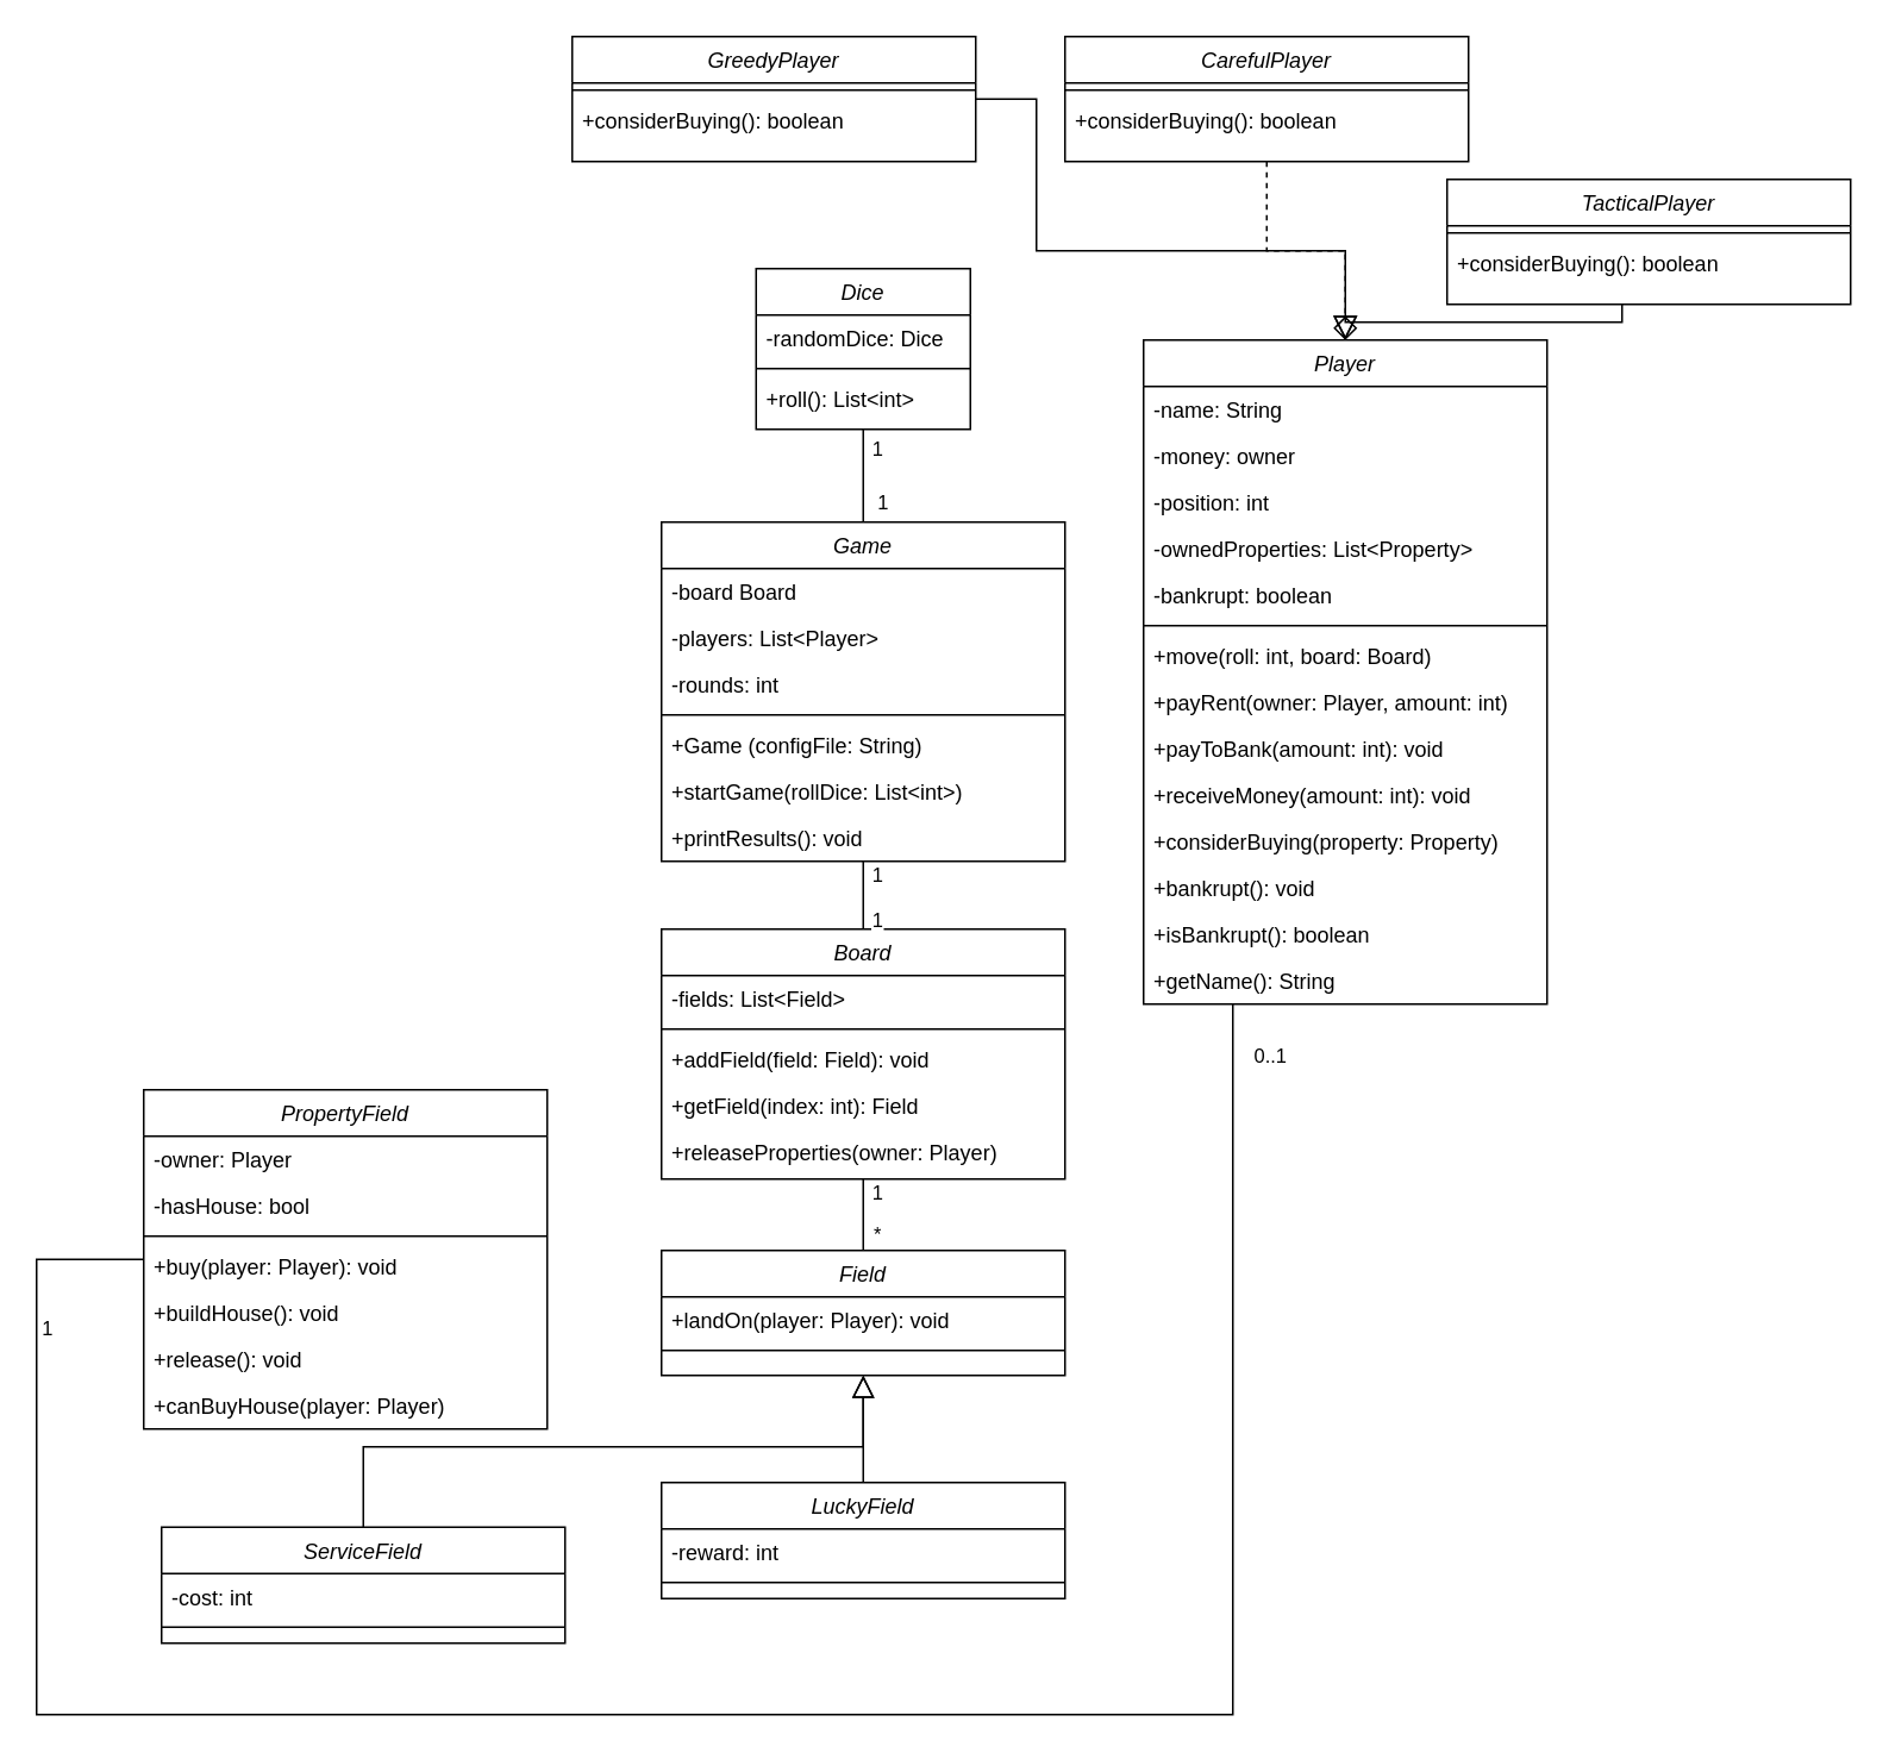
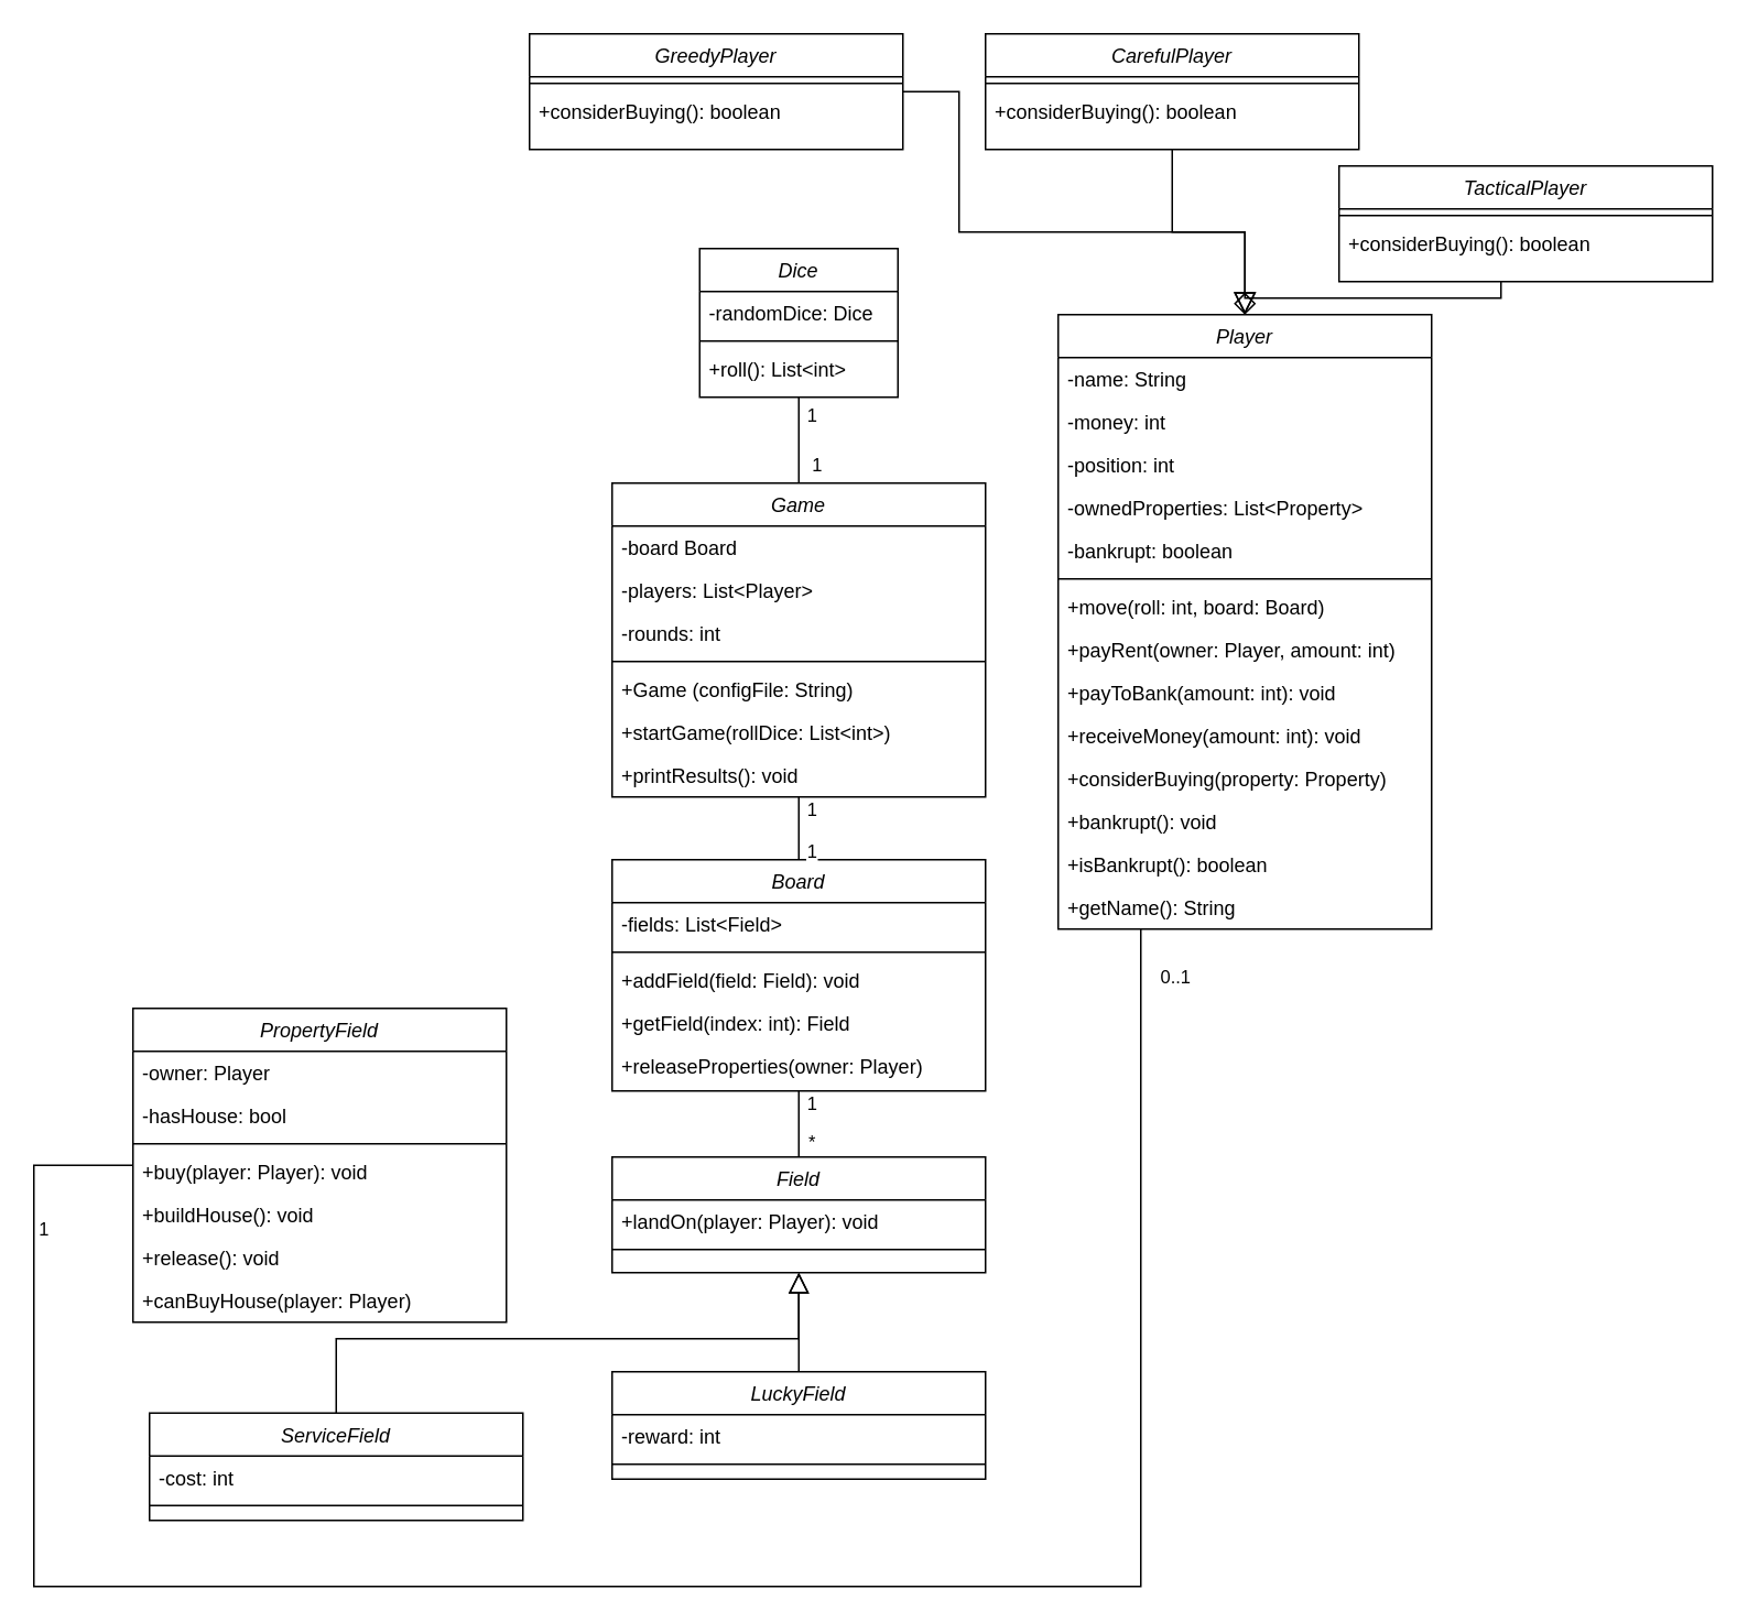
- <mxCell id="73" value="" style="endArrow=block;endFill=0;html=1;edgeStyle=orthogonalEdgeStyle;align=left;verticalAlign=top;rounded=0;endSize=11;dashed=1;" edge="1" parent="1" source="55" target="10"><mxGeometry x="-1" relative="1" as="geometry"><mxPoint x="1154" y="562" as="sourcePoint" /><mxPoint x="963" y="562" as="targetPoint" /><Array as="points" /></mxGeometry></mxCell>
+ <mxCell id="73" value="" style="endArrow=block;endFill=0;html=1;edgeStyle=orthogonalEdgeStyle;align=left;verticalAlign=top;rounded=0;endSize=11;" edge="1" parent="1" source="55" target="10"><mxGeometry x="-1" relative="1" as="geometry"><mxPoint x="1154" y="562" as="sourcePoint" /><mxPoint x="963" y="562" as="targetPoint" /><Array as="points" /></mxGeometry></mxCell>
- <mxCell id="12" value="-money: owner " style="text;align=left;verticalAlign=top;spacingLeft=4;spacingRight=4;overflow=hidden;rotatable=0;points=[[0,0.5],[1,0.5]];portConstraint=eastwest;rounded=0;shadow=0;html=0;" parent="10" vertex="1"><mxGeometry y="52" width="226" height="26" as="geometry" /></mxCell>
+ <mxCell id="12" value="-money: int " style="text;align=left;verticalAlign=top;spacingLeft=4;spacingRight=4;overflow=hidden;rotatable=0;points=[[0,0.5],[1,0.5]];portConstraint=eastwest;rounded=0;shadow=0;html=0;" parent="10" vertex="1"><mxGeometry y="52" width="226" height="26" as="geometry" /></mxCell>
